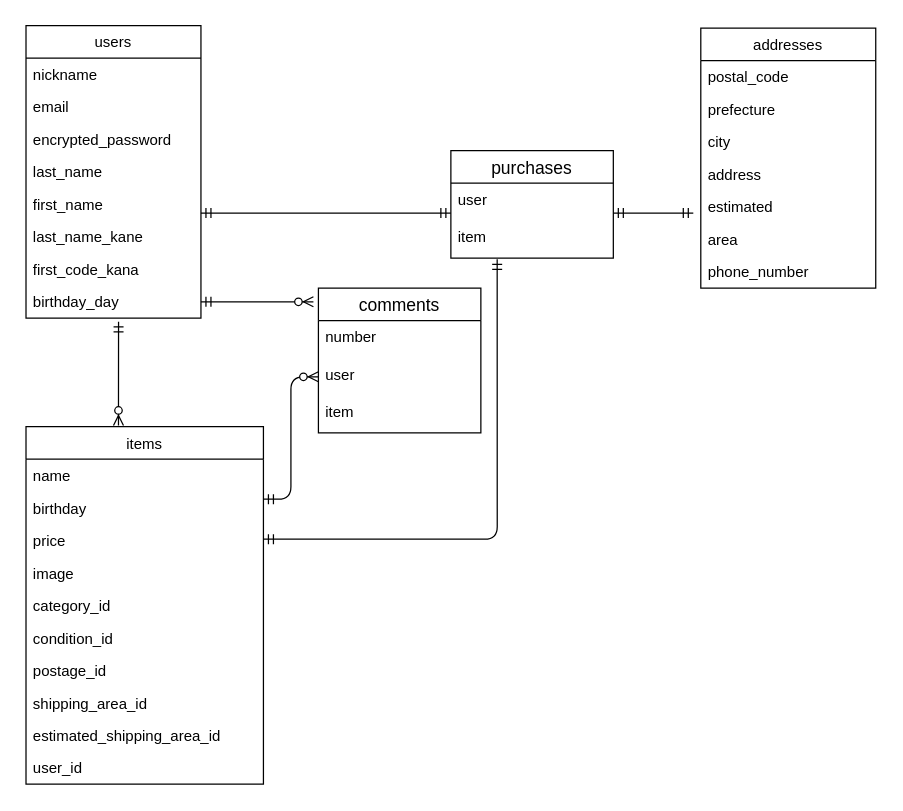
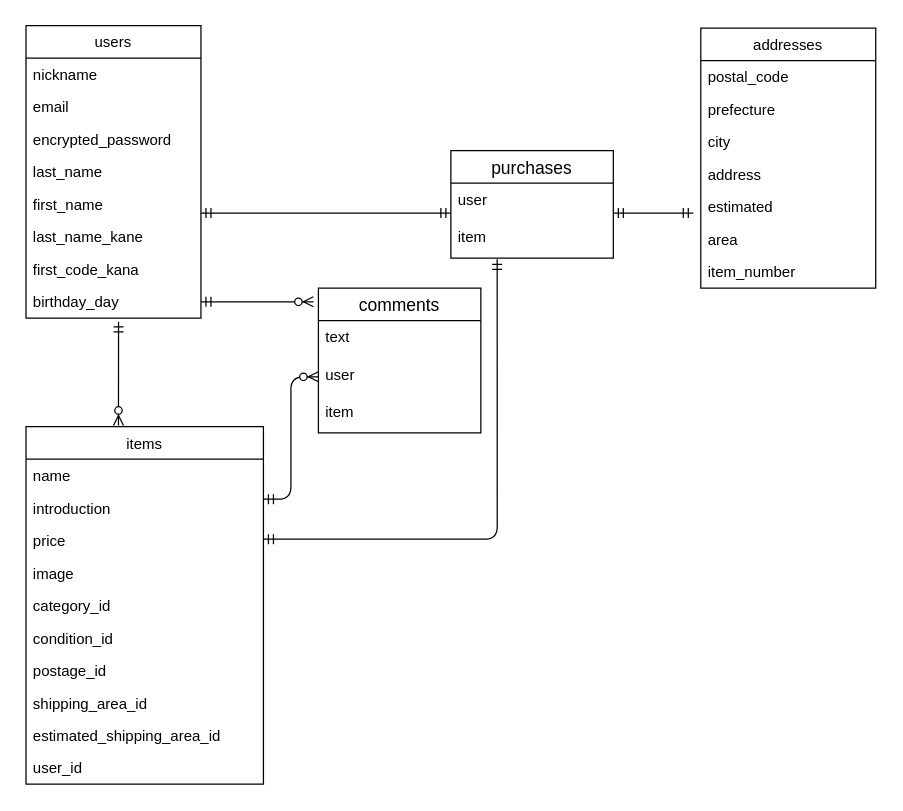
- <mxCell id="42" value="phone_number" style="text;strokeColor=none;fillColor=none;align=left;verticalAlign=top;spacingLeft=4;spacingRight=4;overflow=hidden;rotatable=0;points=[[0,0.5],[1,0.5]];portConstraint=eastwest;" vertex="1" parent="35"><mxGeometry y="182" width="140" height="26" as="geometry" /></mxCell>
+ <mxCell id="42" value="item_number" style="text;strokeColor=none;fillColor=none;align=left;verticalAlign=top;spacingLeft=4;spacingRight=4;overflow=hidden;rotatable=0;points=[[0,0.5],[1,0.5]];portConstraint=eastwest;" vertex="1" parent="35"><mxGeometry y="182" width="140" height="26" as="geometry" /></mxCell>
- <mxCell id="29" value="number" style="text;strokeColor=none;fillColor=none;spacingLeft=4;spacingRight=4;overflow=hidden;rotatable=0;points=[[0,0.5],[1,0.5]];portConstraint=eastwest;fontSize=12;" parent="28" vertex="1"><mxGeometry y="26" width="130" height="30" as="geometry" /></mxCell>
+ <mxCell id="29" value="text" style="text;strokeColor=none;fillColor=none;spacingLeft=4;spacingRight=4;overflow=hidden;rotatable=0;points=[[0,0.5],[1,0.5]];portConstraint=eastwest;fontSize=12;" parent="28" vertex="1"><mxGeometry y="26" width="130" height="30" as="geometry" /></mxCell>
- <mxCell id="14" value="birthday" style="text;strokeColor=none;fillColor=none;align=left;verticalAlign=top;spacingLeft=4;spacingRight=4;overflow=hidden;rotatable=0;points=[[0,0.5],[1,0.5]];portConstraint=eastwest;" parent="12" vertex="1"><mxGeometry y="52" width="190" height="26" as="geometry" /></mxCell>
+ <mxCell id="14" value="introduction" style="text;strokeColor=none;fillColor=none;align=left;verticalAlign=top;spacingLeft=4;spacingRight=4;overflow=hidden;rotatable=0;points=[[0,0.5],[1,0.5]];portConstraint=eastwest;" parent="12" vertex="1"><mxGeometry y="52" width="190" height="26" as="geometry" /></mxCell>
